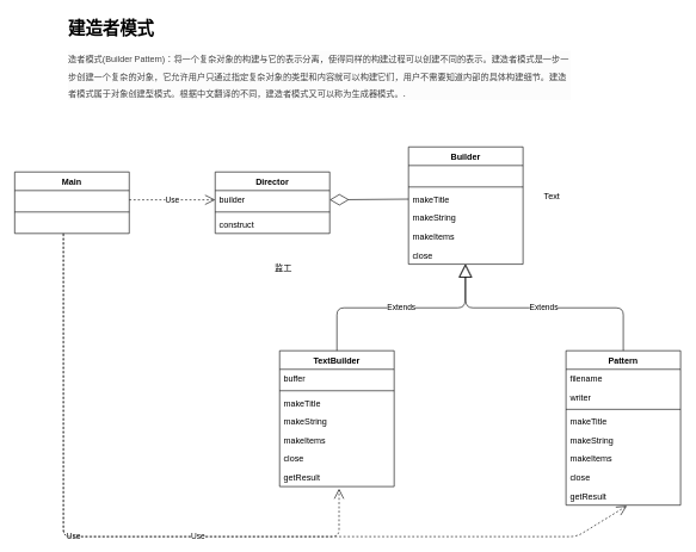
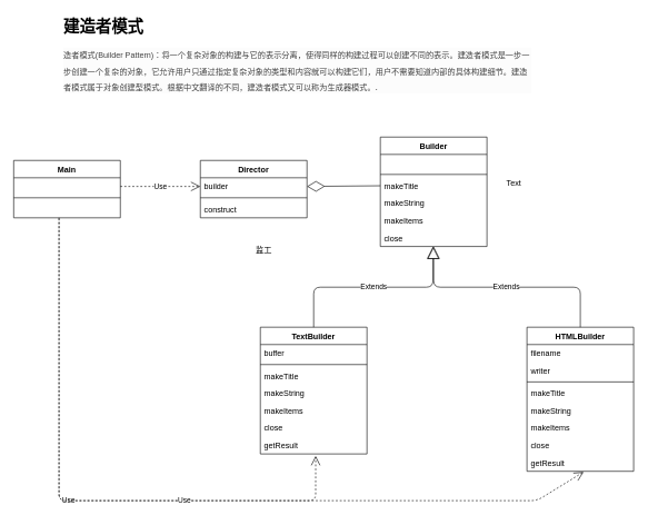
- <mxCell id="26" value="Pattern" style="swimlane;fontStyle=1;align=center;verticalAlign=top;childLayout=stackLayout;horizontal=1;startSize=26;horizontalStack=0;resizeParent=1;resizeParentMax=0;resizeLast=0;collapsible=1;marginBottom=0;" vertex="1" parent="1"><mxGeometry x="790" y="490" width="160" height="216" as="geometry" /></mxCell>
+ <mxCell id="26" value="HTMLBuilder" style="swimlane;fontStyle=1;align=center;verticalAlign=top;childLayout=stackLayout;horizontal=1;startSize=26;horizontalStack=0;resizeParent=1;resizeParentMax=0;resizeLast=0;collapsible=1;marginBottom=0;" vertex="1" parent="1"><mxGeometry x="790" y="490" width="160" height="216" as="geometry" /></mxCell>
